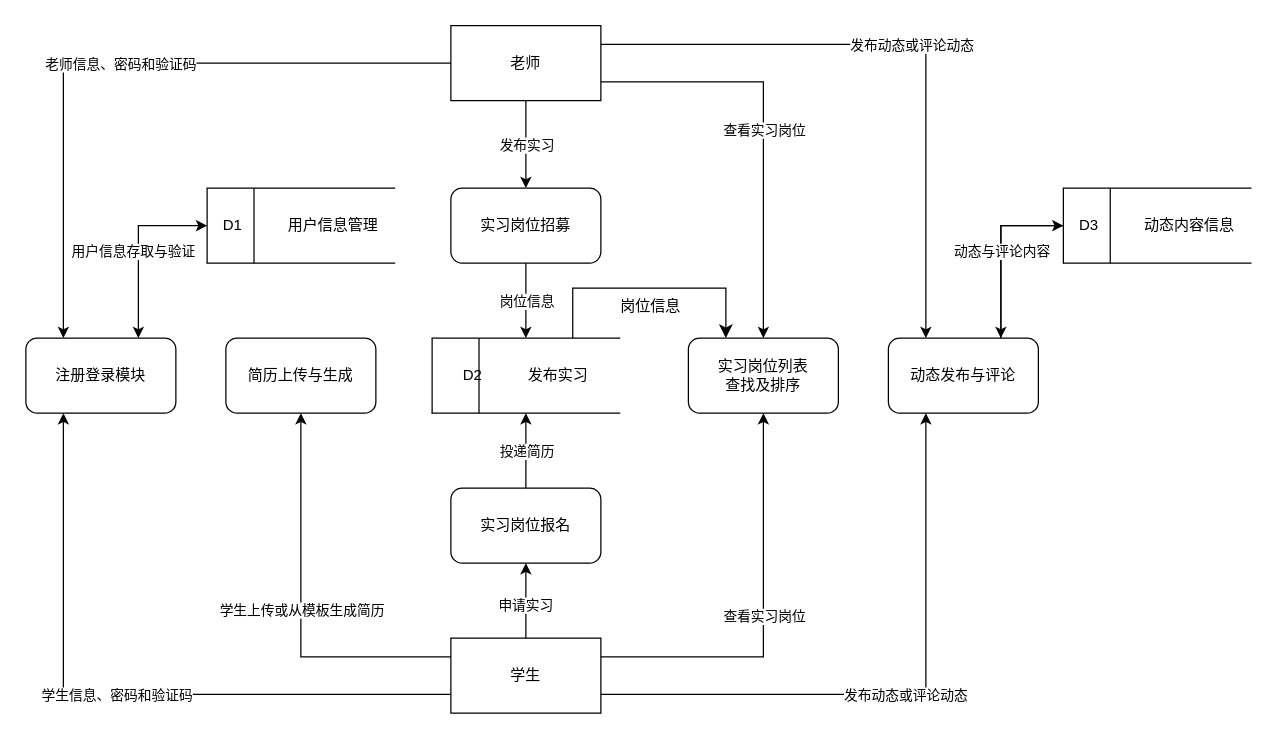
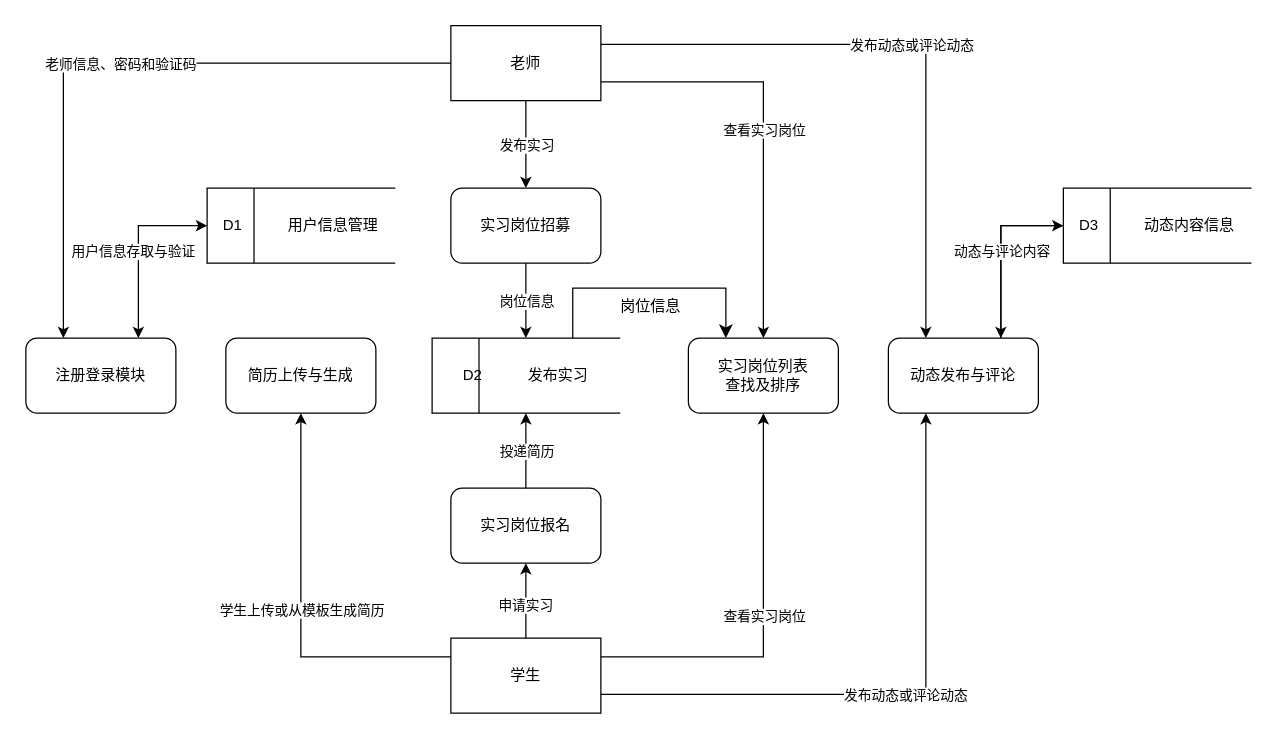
- <mxCell id="38" value="" style="endArrow=classic;html=1;rounded=0;exitX=0;exitY=0.75;exitDx=0;exitDy=0;entryX=0.25;entryY=1;entryDx=0;entryDy=0;" edge="1" parent="1" source="3" target="29"><mxGeometry relative="1" as="geometry"><mxPoint x="310" y="250" as="sourcePoint" /><mxPoint x="430" y="460" as="targetPoint" /><Array as="points"><mxPoint x="50" y="555" /></Array></mxGeometry></mxCell>
- <mxCell id="39" value="学生信息、密码和验证码" style="edgeLabel;resizable=0;html=1;;align=center;verticalAlign=middle;" connectable="0" vertex="1" parent="38"><mxGeometry relative="1" as="geometry" /></mxCell>
